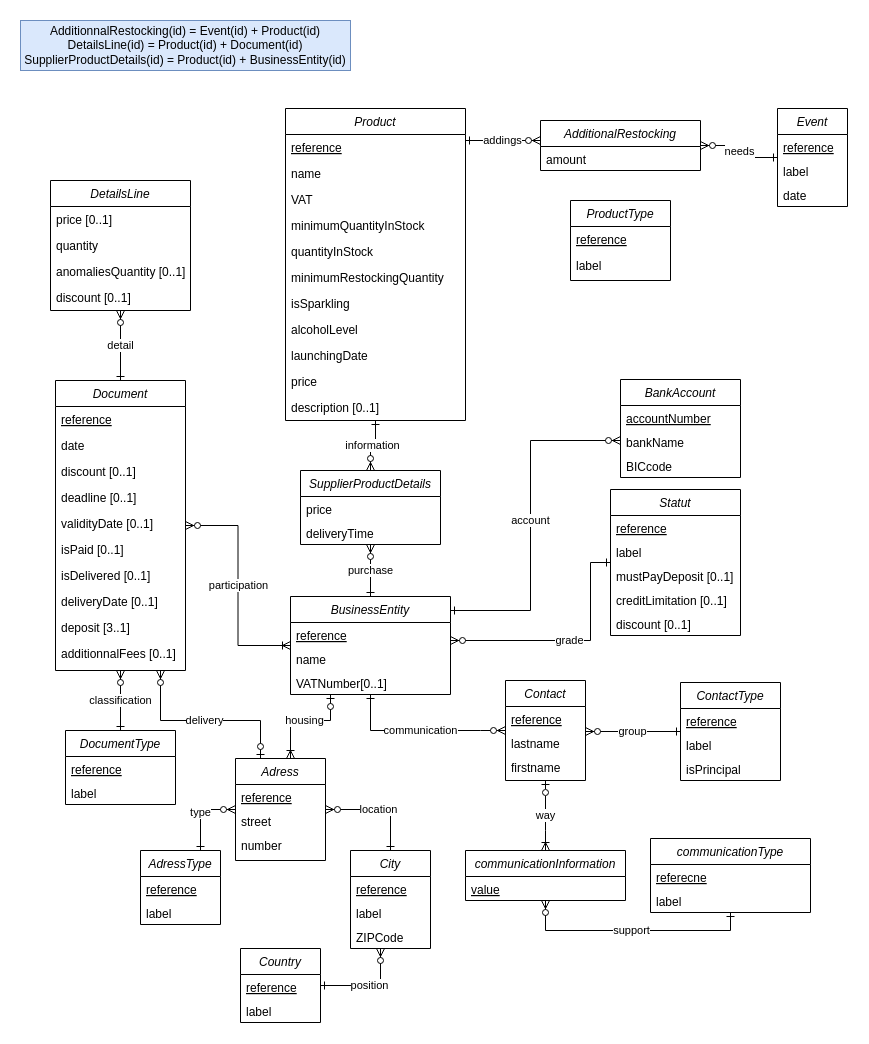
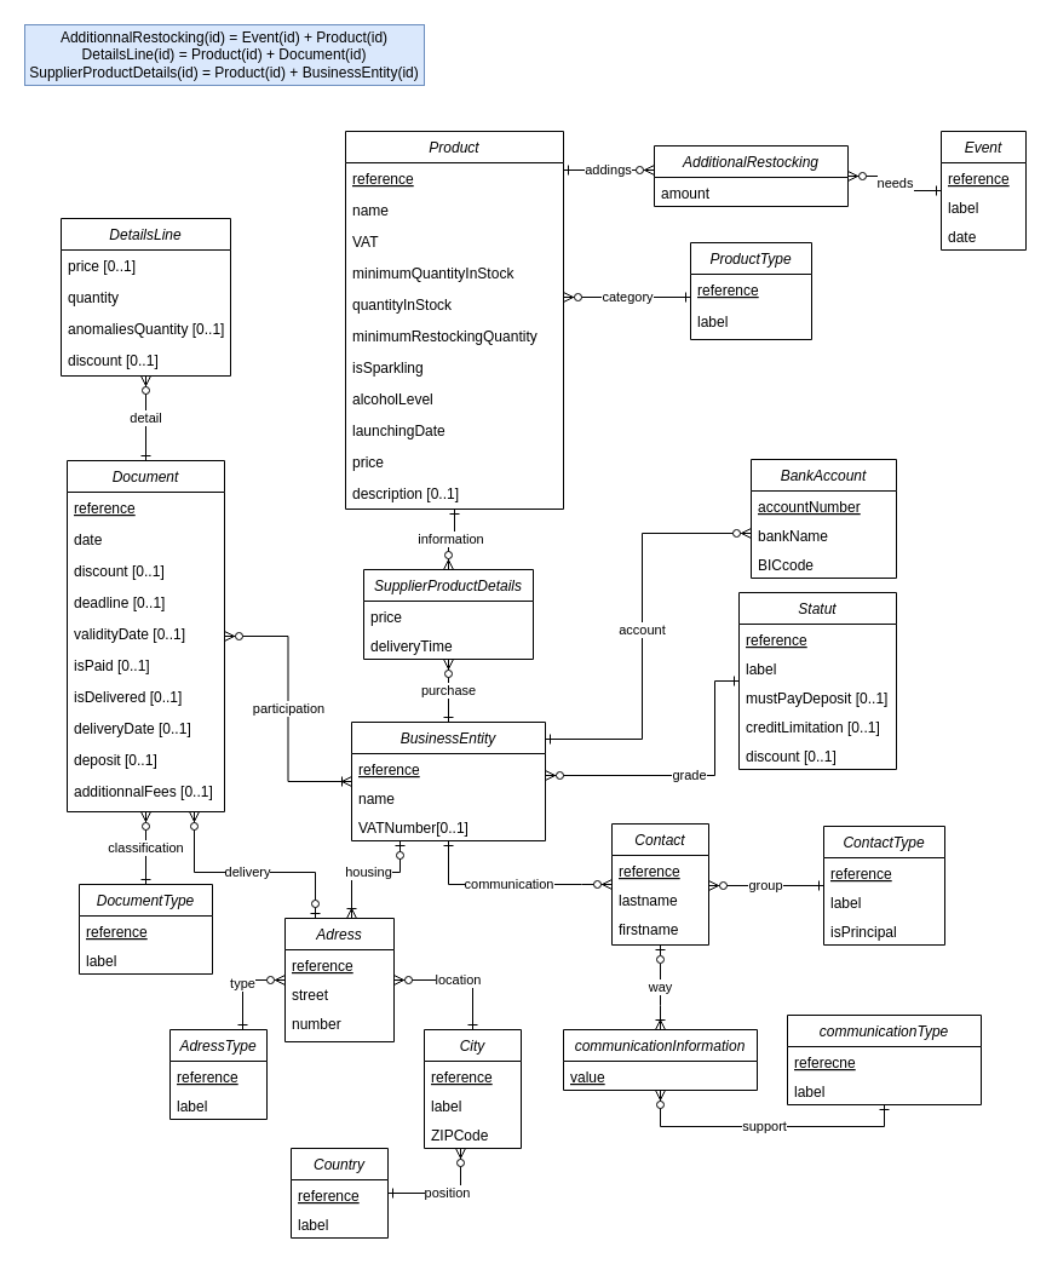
+ <mxCell id="5" value="category" style="edgeStyle=orthogonalEdgeStyle;rounded=0;orthogonalLoop=1;jettySize=auto;html=1;endArrow=ERone;endFill=0;startArrow=ERzeroToMany;startFill=1;" parent="1" source="7" target="2" edge="1"><mxGeometry relative="1" as="geometry"><Array as="points"><mxPoint x="500" y="245" /><mxPoint x="500" y="245" /></Array></mxGeometry></mxCell>
- <mxCell id="42" value="deposit [3..1]" style="text;align=left;verticalAlign=top;spacingLeft=4;spacingRight=4;overflow=hidden;rotatable=0;points=[[0,0.5],[1,0.5]];portConstraint=eastwest;rounded=0;shadow=0;html=0;" parent="33" vertex="1"><mxGeometry y="234" width="130" height="26" as="geometry" /></mxCell>
+ <mxCell id="42" value="deposit [0..1]" style="text;align=left;verticalAlign=top;spacingLeft=4;spacingRight=4;overflow=hidden;rotatable=0;points=[[0,0.5],[1,0.5]];portConstraint=eastwest;rounded=0;shadow=0;html=0;" parent="33" vertex="1"><mxGeometry y="234" width="130" height="26" as="geometry" /></mxCell>
